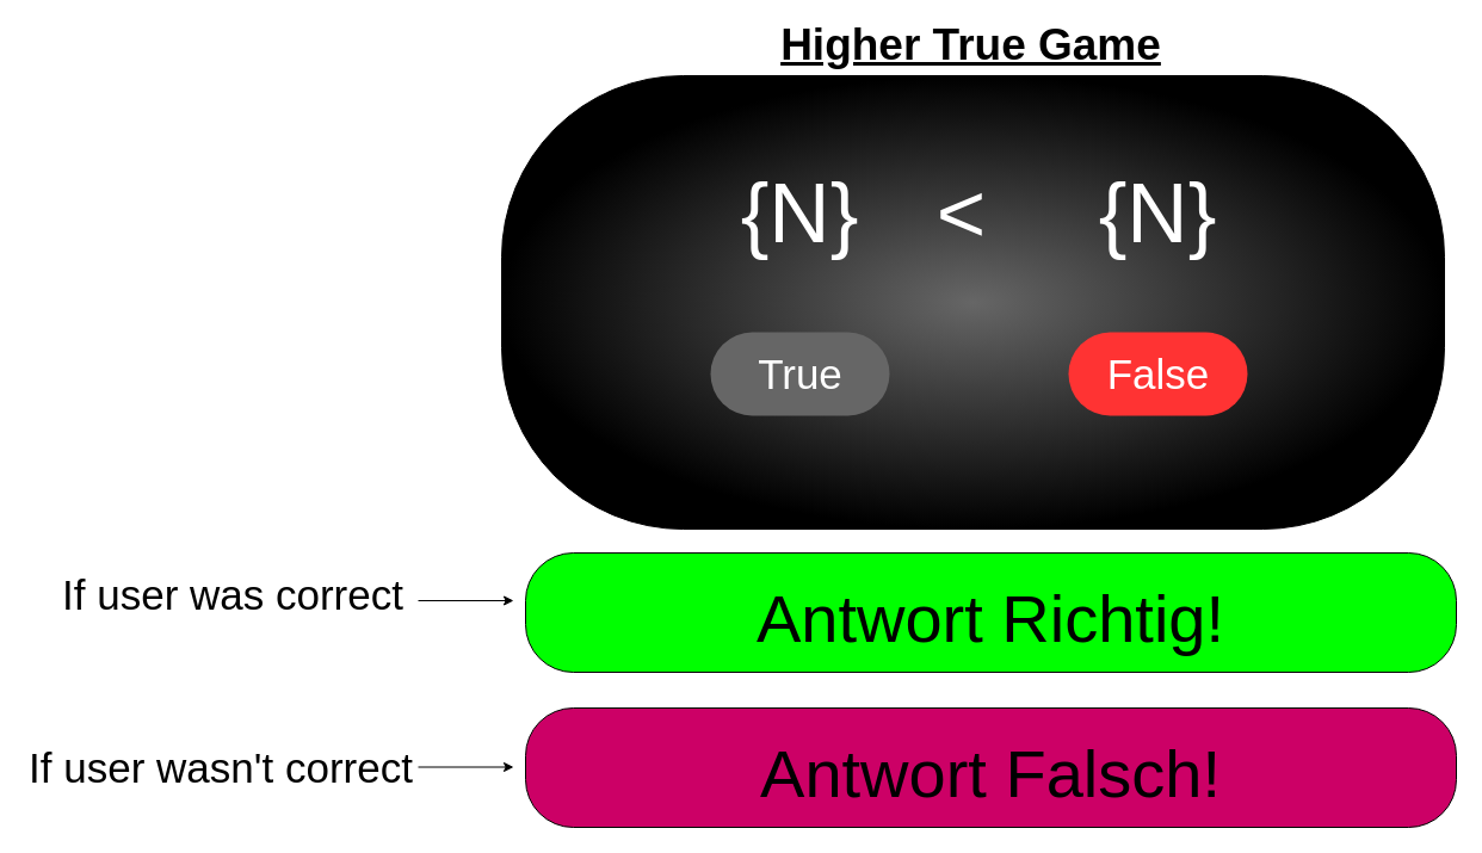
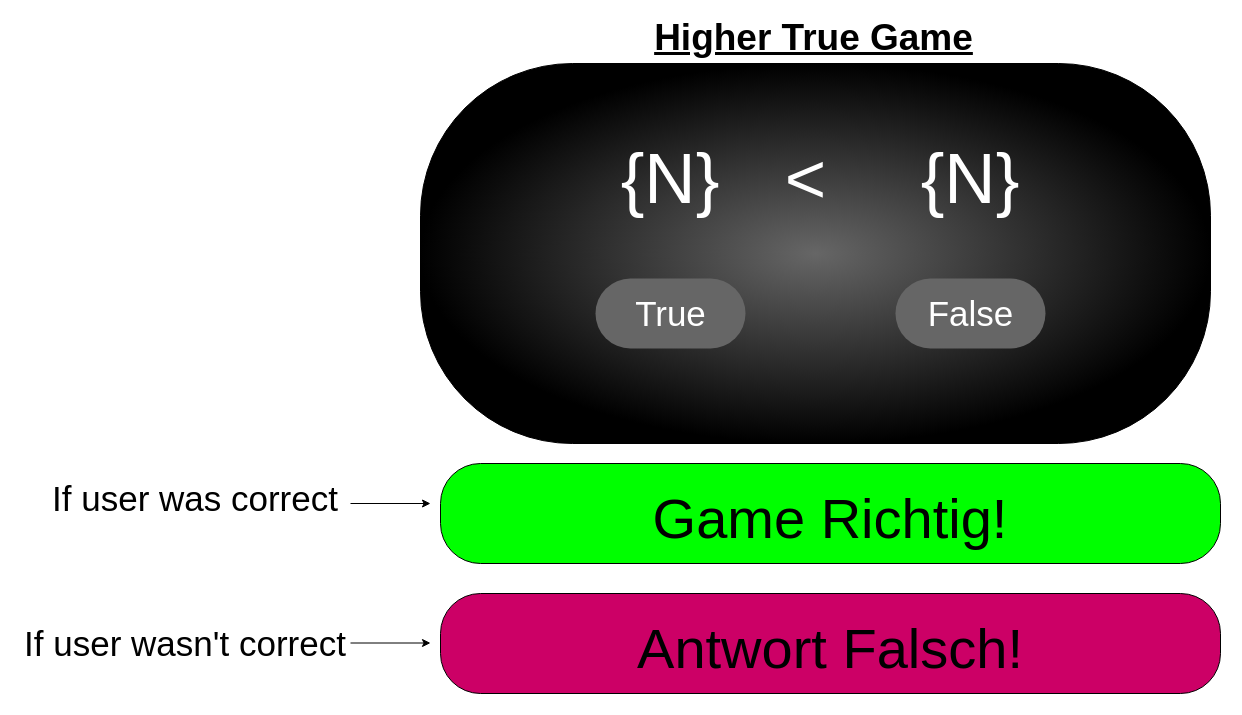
- <mxCell id="8" value="&lt;font style=&quot;font-size: 35px;&quot;&gt;False&lt;/font&gt;" style="rounded=1;fillColor=#FF3333;strokeColor=none;html=1;fontColor=#ffffff;align=center;verticalAlign=middle;fontStyle=0;fontSize=12;sketch=0;arcSize=50;" vertex="1" parent="1"><mxGeometry x="895" y="275" width="150" height="70" as="geometry" /></mxCell>
+ <mxCell id="8" value="&lt;font style=&quot;font-size: 35px;&quot;&gt;False&lt;/font&gt;" style="rounded=1;fillColor=#666666;strokeColor=none;html=1;fontColor=#ffffff;align=center;verticalAlign=middle;fontStyle=0;fontSize=12;sketch=0;arcSize=50;" vertex="1" parent="1"><mxGeometry x="895" y="275" width="150" height="70" as="geometry" /></mxCell>
- <mxCell id="12" value="&lt;font style=&quot;font-size: 56px;&quot;&gt;Antwort Richtig!&lt;/font&gt;" style="rounded=1;whiteSpace=wrap;html=1;fontSize=71;arcSize=40;fillColor=#00FF00;fillStyle=auto;gradientColor=none;gradientDirection=radial;" vertex="1" parent="1"><mxGeometry x="440" y="460" width="780" height="100" as="geometry" /></mxCell>
+ <mxCell id="12" value="&lt;font style=&quot;font-size: 56px;&quot;&gt;Game Richtig!&lt;/font&gt;" style="rounded=1;whiteSpace=wrap;html=1;fontSize=71;arcSize=40;fillColor=#00FF00;fillStyle=auto;gradientColor=none;gradientDirection=radial;" vertex="1" parent="1"><mxGeometry x="440" y="460" width="780" height="100" as="geometry" /></mxCell>
